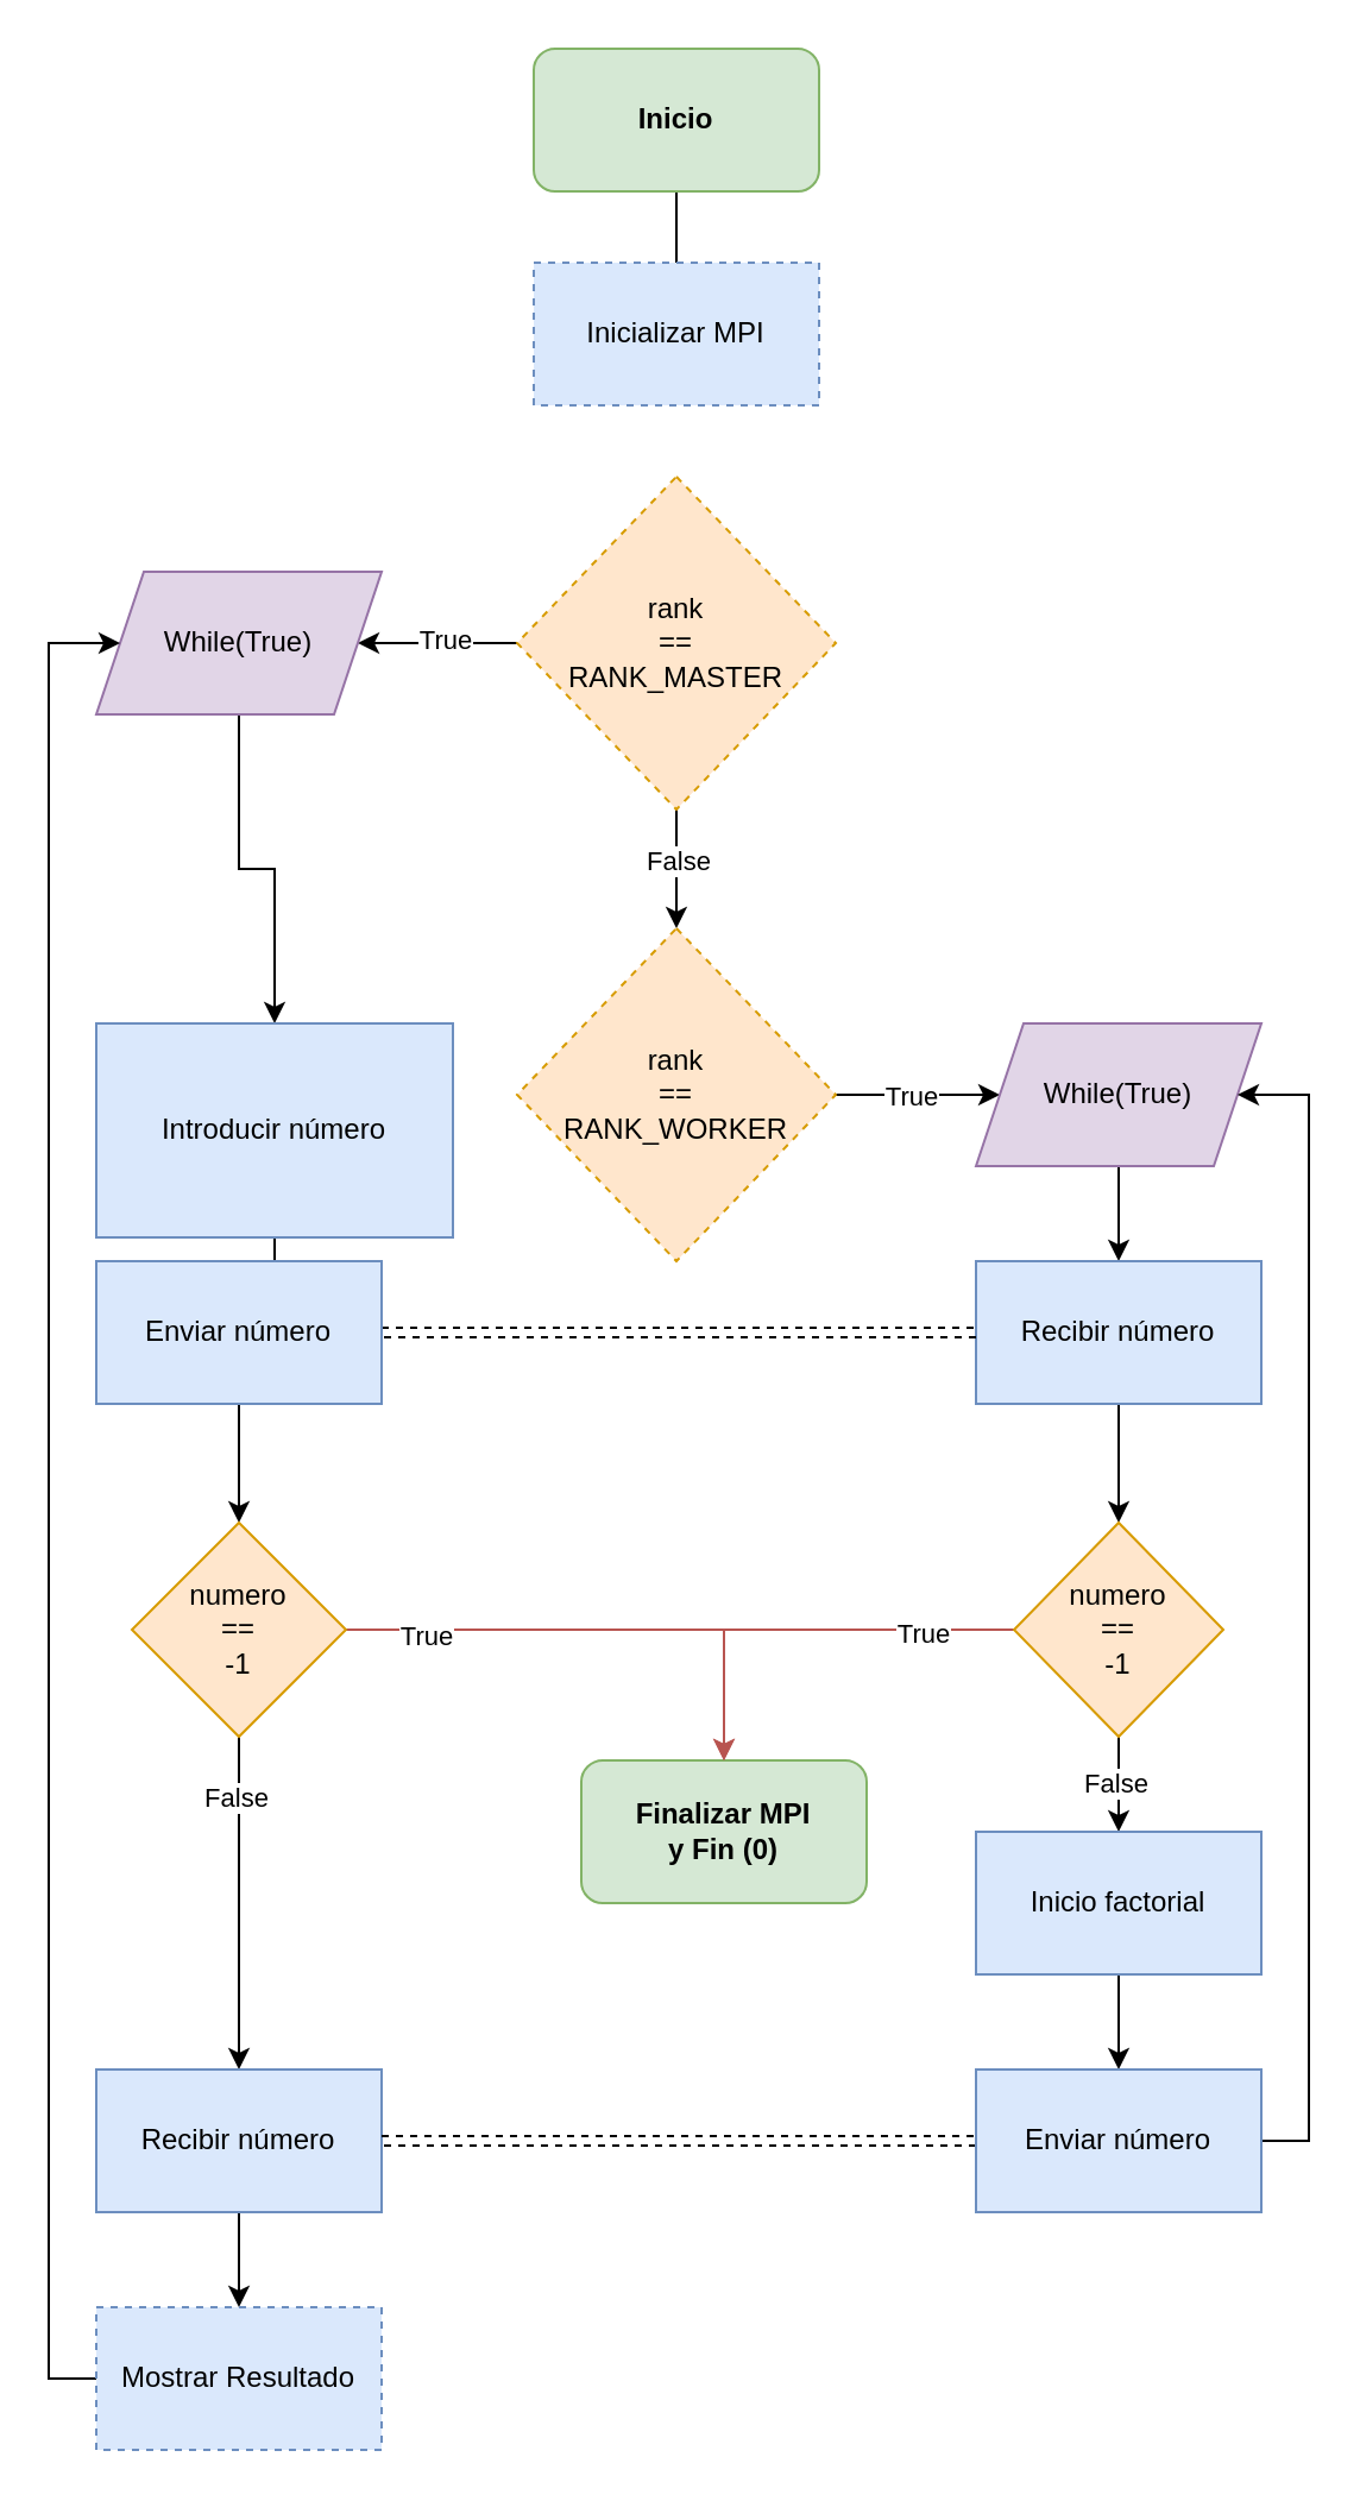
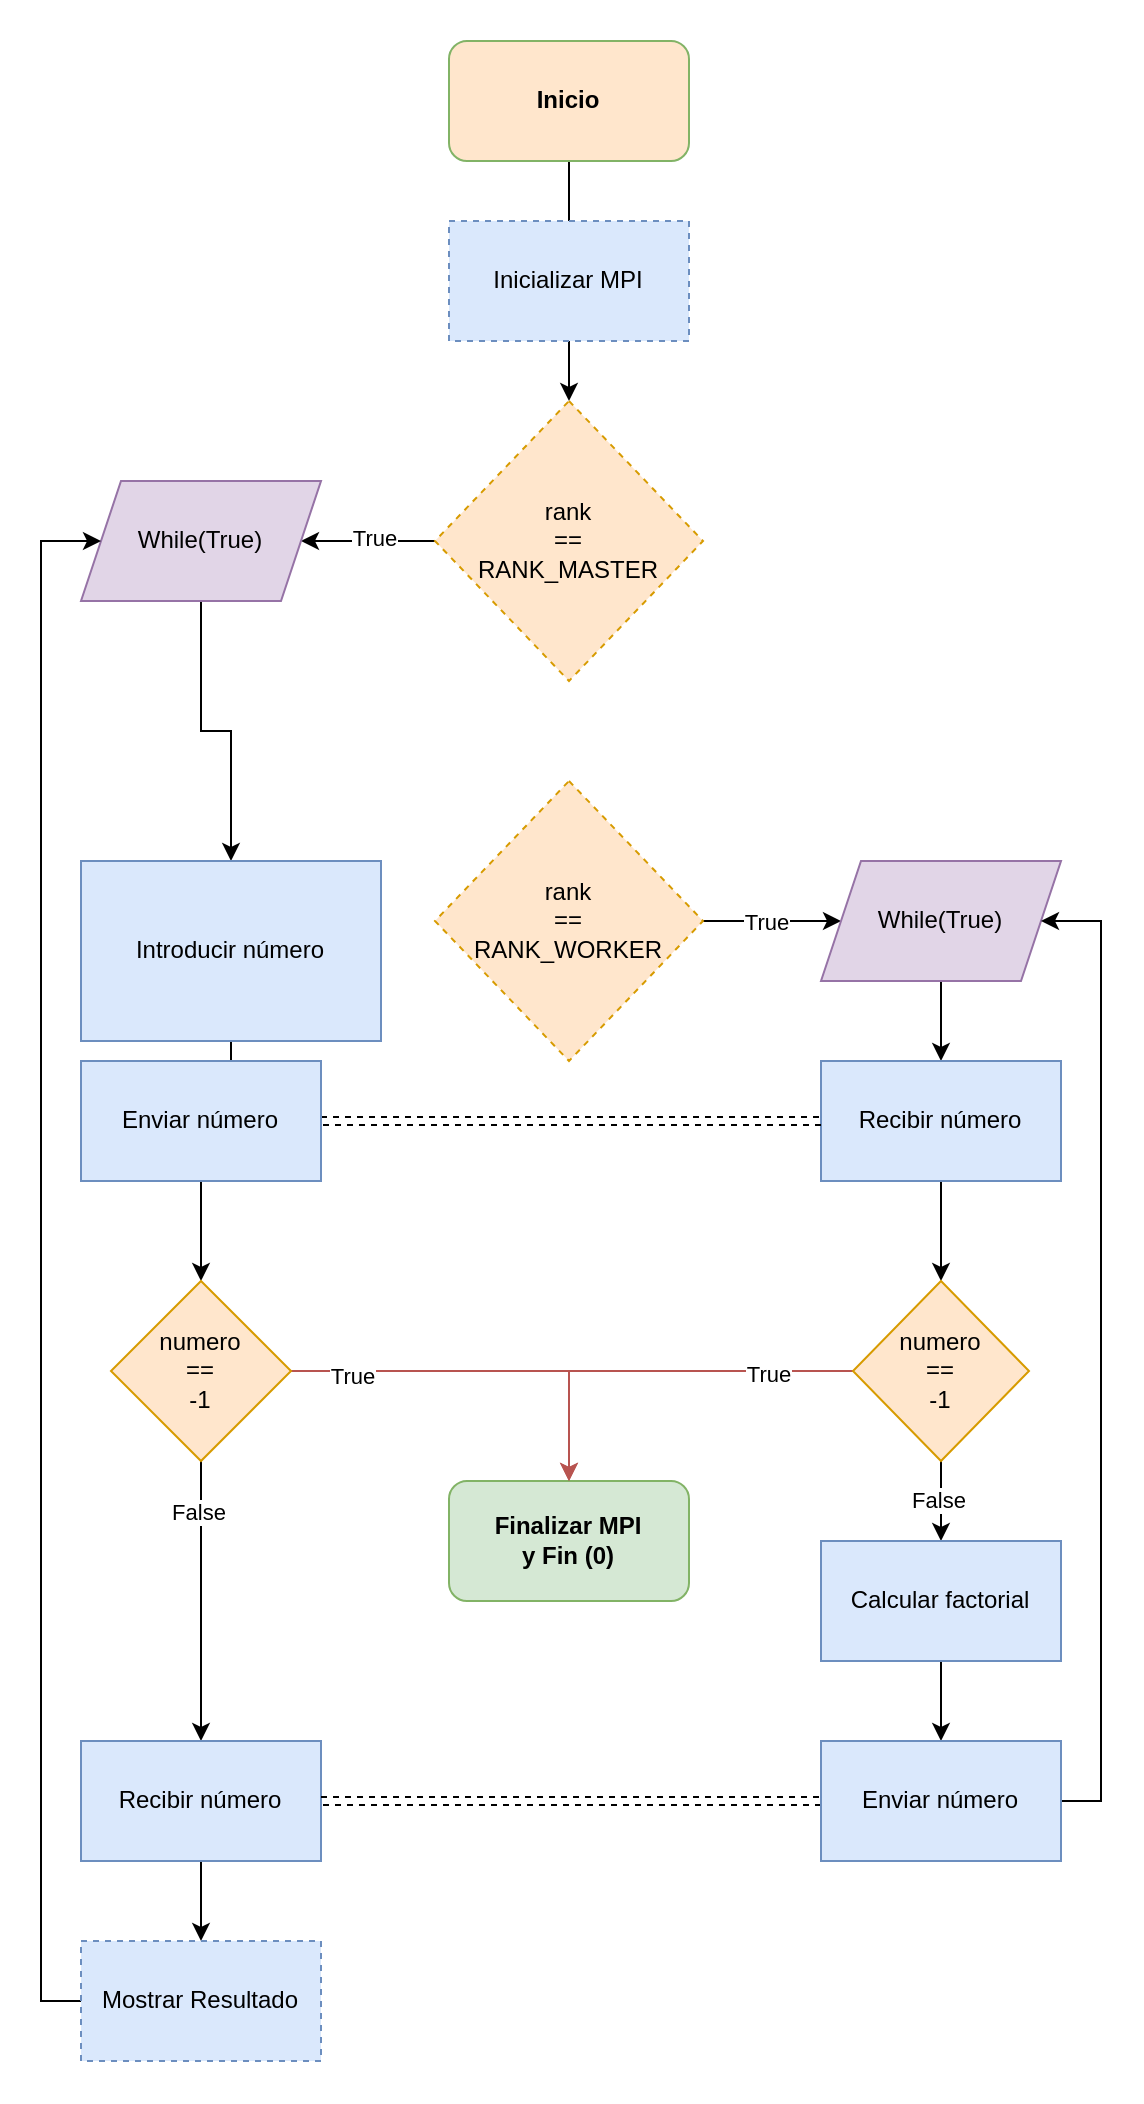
- <mxCell id="3" value="Inicio" style="rounded=1;whiteSpace=wrap;html=1;fillColor=#d5e8d4;strokeColor=#82b366;fontStyle=1" vertex="1" parent="1"><mxGeometry x="224" y="20" width="120" height="60" as="geometry" /></mxCell>
+ <mxCell id="3" value="Inicio" style="rounded=1;whiteSpace=wrap;html=1;fillColor=#ffe6cc;strokeColor=#82b366;fontStyle=1;" vertex="1" parent="1"><mxGeometry x="224" y="20" width="120" height="60" as="geometry" /></mxCell>
+ <mxCell id="4" value="" style="edgeStyle=orthogonalEdgeStyle;rounded=0;orthogonalLoop=1;jettySize=auto;html=1;" edge="1" parent="1" source="5" target="10"><mxGeometry relative="1" as="geometry" /></mxCell>
- <mxCell id="6" value="" style="edgeStyle=orthogonalEdgeStyle;rounded=0;orthogonalLoop=1;jettySize=auto;html=1;" edge="1" parent="1" source="10" target="13"><mxGeometry relative="1" as="geometry" /></mxCell>
- <mxCell id="7" value="False" style="edgeLabel;html=1;align=center;verticalAlign=middle;resizable=0;points=[];" vertex="1" connectable="0" parent="6"><mxGeometry x="-0.16" y="-3" relative="1" as="geometry"><mxPoint x="3" as="offset" /></mxGeometry></mxCell>
- <mxCell id="25" value="Finalizar MPI&lt;br&gt;y Fin (0)" style="rounded=1;whiteSpace=wrap;html=1;fontStyle=1;fillColor=#d5e8d4;strokeColor=#82b366;" vertex="1" parent="1"><mxGeometry x="244" y="740" width="120" height="60" as="geometry" /></mxCell>
+ <mxCell id="25" value="Finalizar MPI&lt;br&gt;y Fin (0)" style="rounded=1;whiteSpace=wrap;html=1;fontStyle=1;fillColor=#d5e8d4;strokeColor=#82b366;" vertex="1" parent="1"><mxGeometry x="224" y="740" width="120" height="60" as="geometry" /></mxCell>
- <mxCell id="39" value="Inicio factorial" style="whiteSpace=wrap;html=1;rounded=0;fillColor=#dae8fc;strokeColor=#6c8ebf;" vertex="1" parent="1"><mxGeometry x="410" y="770" width="120" height="60" as="geometry" /></mxCell>
+ <mxCell id="39" value="Calcular factorial" style="whiteSpace=wrap;html=1;rounded=0;fillColor=#dae8fc;strokeColor=#6c8ebf;" vertex="1" parent="1"><mxGeometry x="410" y="770" width="120" height="60" as="geometry" /></mxCell>
